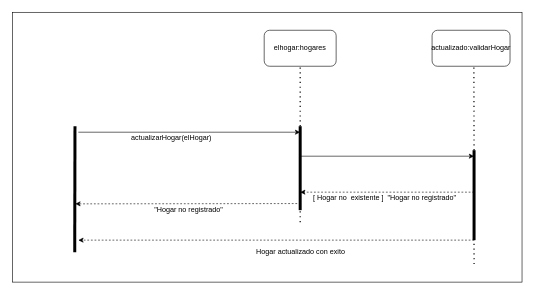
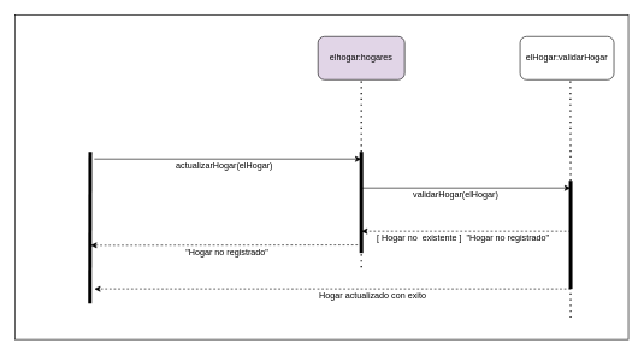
- <mxCell id="3" value="elhogar:hogares" style="rounded=1;whiteSpace=wrap;html=1;" parent="1" vertex="1"><mxGeometry x="440" y="50" width="120" height="60" as="geometry" /></mxCell>
+ <mxCell id="3" value="elhogar:hogares" style="rounded=1;whiteSpace=wrap;html=1;fillColor=#e1d5e7;" parent="1" vertex="1"><mxGeometry x="440" y="50" width="120" height="60" as="geometry" /></mxCell>
- <mxCell id="4" value="actualizado:validarHogar" style="rounded=1;whiteSpace=wrap;html=1;" parent="1" vertex="1"><mxGeometry x="720" y="50" width="130" height="60" as="geometry" /></mxCell>
+ <mxCell id="4" value="elHogar:validarHogar" style="rounded=1;whiteSpace=wrap;html=1;" parent="1" vertex="1"><mxGeometry x="720" y="50" width="130" height="60" as="geometry" /></mxCell>
- <mxCell id="5" value="actualizarHogar(elHogar)" style="text;html=1;align=center;verticalAlign=middle;resizable=0;points=[];autosize=1;strokeColor=none;" parent="1" vertex="1"><mxGeometry x="210" y="220" width="150" height="20" as="geometry" /></mxCell>
+ <mxCell id="5" value="actualizarHogar(elHogar)" style="text;html=1;align=center;verticalAlign=middle;resizable=0;points=[];autosize=1;strokeColor=none;" parent="1" vertex="1"><mxGeometry x="235" y="220" width="150" height="20" as="geometry" /></mxCell>
+ <mxCell id="11" value="validarHogar(elHogar)" style="text;html=1;align=left;verticalAlign=middle;resizable=0;points=[];autosize=1;strokeColor=none;" parent="1" vertex="1"><mxGeometry x="570" y="260" width="130" height="20" as="geometry" /></mxCell>
- <mxCell id="21" value="Hogar actualizado con exito" style="text;html=1;align=left;verticalAlign=middle;resizable=0;points=[];autosize=1;strokeColor=none;" parent="1" vertex="1"><mxGeometry x="425" y="410" width="160" height="20" as="geometry" /></mxCell>
+ <mxCell id="21" value="Hogar actualizado con exito" style="text;html=1;align=left;verticalAlign=middle;resizable=0;points=[];autosize=1;strokeColor=none;" parent="1" vertex="1"><mxGeometry x="440" y="400" width="160" height="20" as="geometry" /></mxCell>
